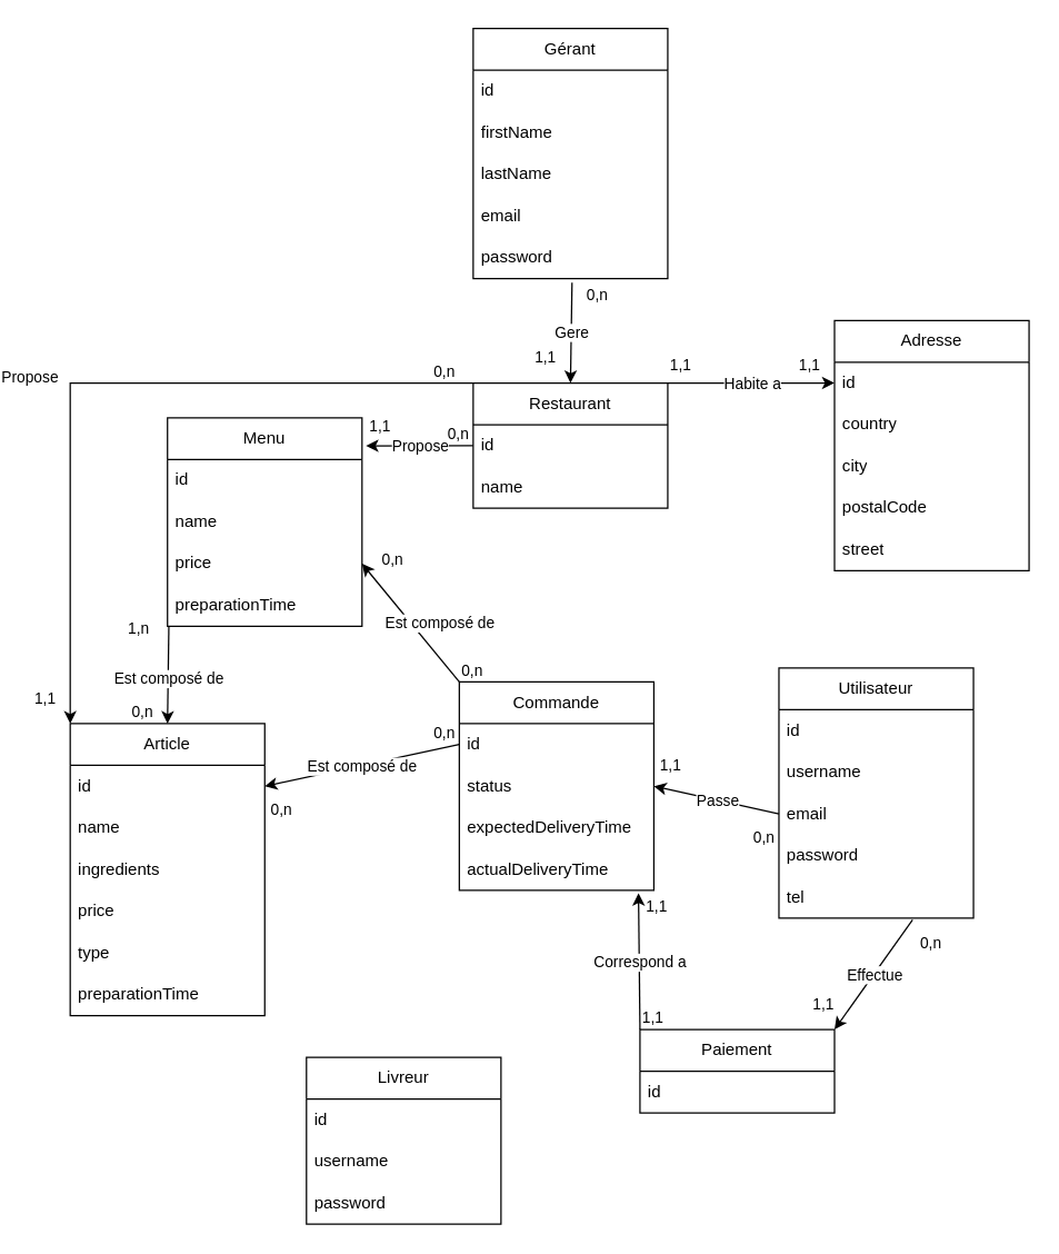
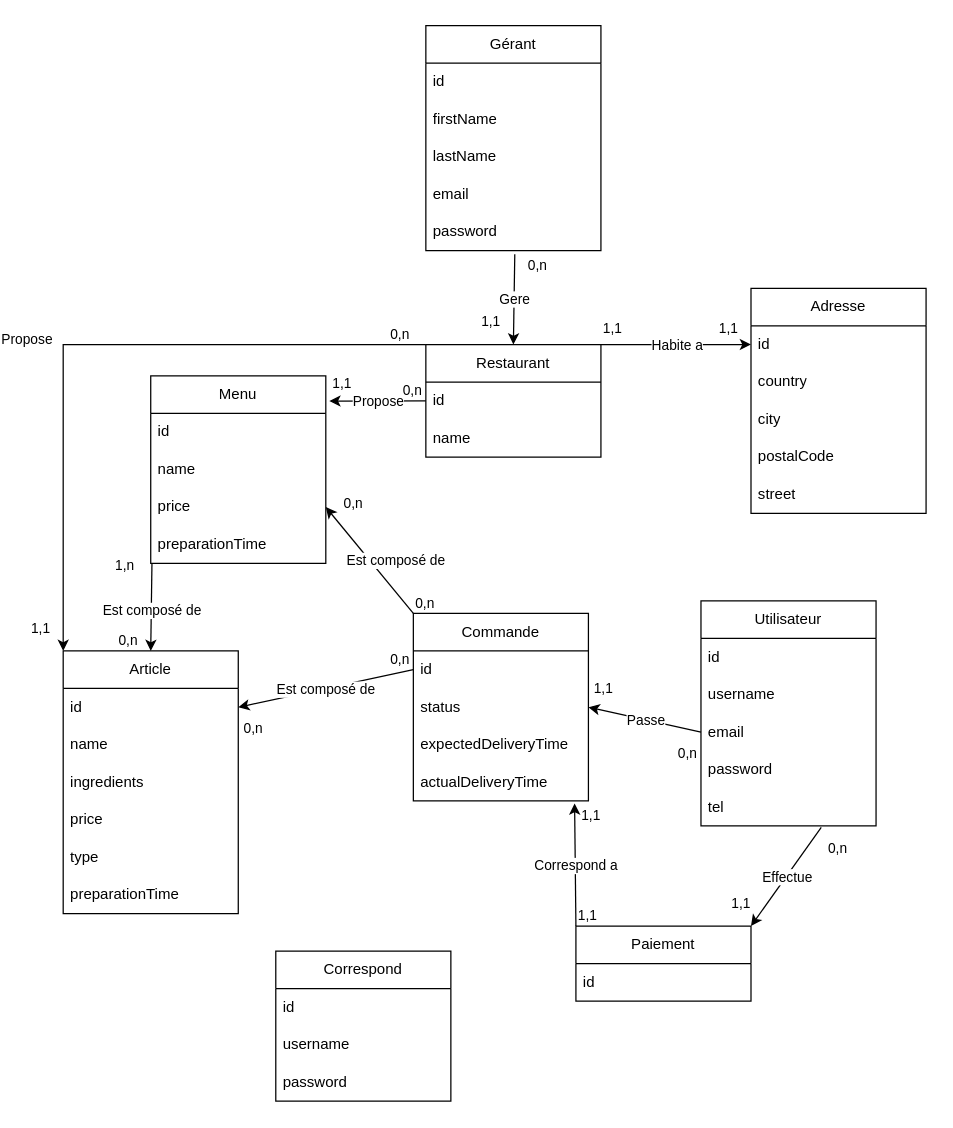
- <mxCell id="23" value="Livreur" style="swimlane;fontStyle=0;childLayout=stackLayout;horizontal=1;startSize=30;horizontalStack=0;resizeParent=1;resizeParentMax=0;resizeLast=0;collapsible=1;marginBottom=0;whiteSpace=wrap;html=1;" parent="1" vertex="1"><mxGeometry x="190" y="760" width="140" height="120" as="geometry" /></mxCell>
+ <mxCell id="23" value="Correspond" style="swimlane;fontStyle=0;childLayout=stackLayout;horizontal=1;startSize=30;horizontalStack=0;resizeParent=1;resizeParentMax=0;resizeLast=0;collapsible=1;marginBottom=0;whiteSpace=wrap;html=1;" parent="1" vertex="1"><mxGeometry x="190" y="760" width="140" height="120" as="geometry" /></mxCell>
